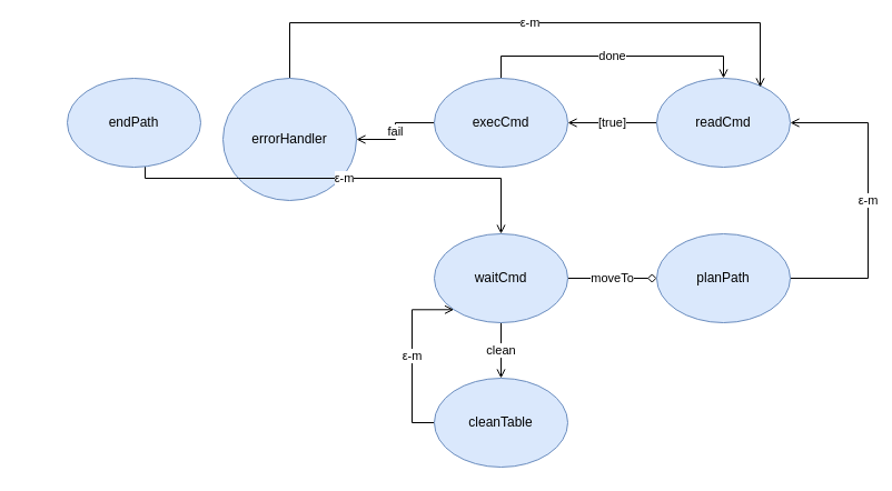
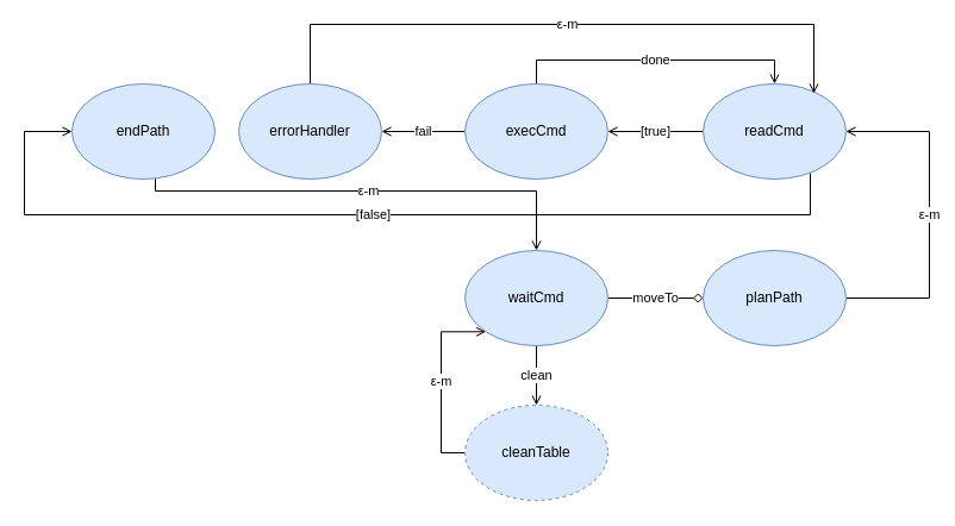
- <mxCell id="13" value="errorHandler" style="ellipse;whiteSpace=wrap;html=1;fillColor=#dae8fc;strokeColor=#6c8ebf;" vertex="1" parent="1"><mxGeometry x="200" y="70" width="120" height="110" as="geometry" /></mxCell>
+ <mxCell id="13" value="errorHandler" style="ellipse;whiteSpace=wrap;html=1;fillColor=#dae8fc;strokeColor=#6c8ebf;" vertex="1" parent="1"><mxGeometry x="200" y="70" width="120" height="80" as="geometry" /></mxCell>
+ <mxCell id="9" value="[false]" style="edgeStyle=orthogonalEdgeStyle;rounded=0;orthogonalLoop=1;jettySize=auto;html=1;exitX=0.75;exitY=0.938;exitDx=0;exitDy=0;entryX=0;entryY=0.5;entryDx=0;entryDy=0;labelBackgroundColor=#ffffff;endArrow=open;endFill=0;strokeColor=#000000;exitPerimeter=0;" edge="1" parent="1" source="11" target="15"><mxGeometry relative="1" as="geometry"><Array as="points"><mxPoint x="680" y="180" /><mxPoint x="20" y="180" /><mxPoint x="20" y="110" /></Array></mxGeometry></mxCell>
- <mxCell id="8" value="cleanTable" style="ellipse;whiteSpace=wrap;html=1;fillColor=#dae8fc;strokeColor=#6c8ebf;" vertex="1" parent="1"><mxGeometry x="390" y="340" width="120" height="80" as="geometry" /></mxCell>
+ <mxCell id="8" value="cleanTable" style="ellipse;whiteSpace=wrap;html=1;fillColor=#dae8fc;strokeColor=#6c8ebf;dashed=1;" vertex="1" parent="1"><mxGeometry x="390" y="340" width="120" height="80" as="geometry" /></mxCell>
